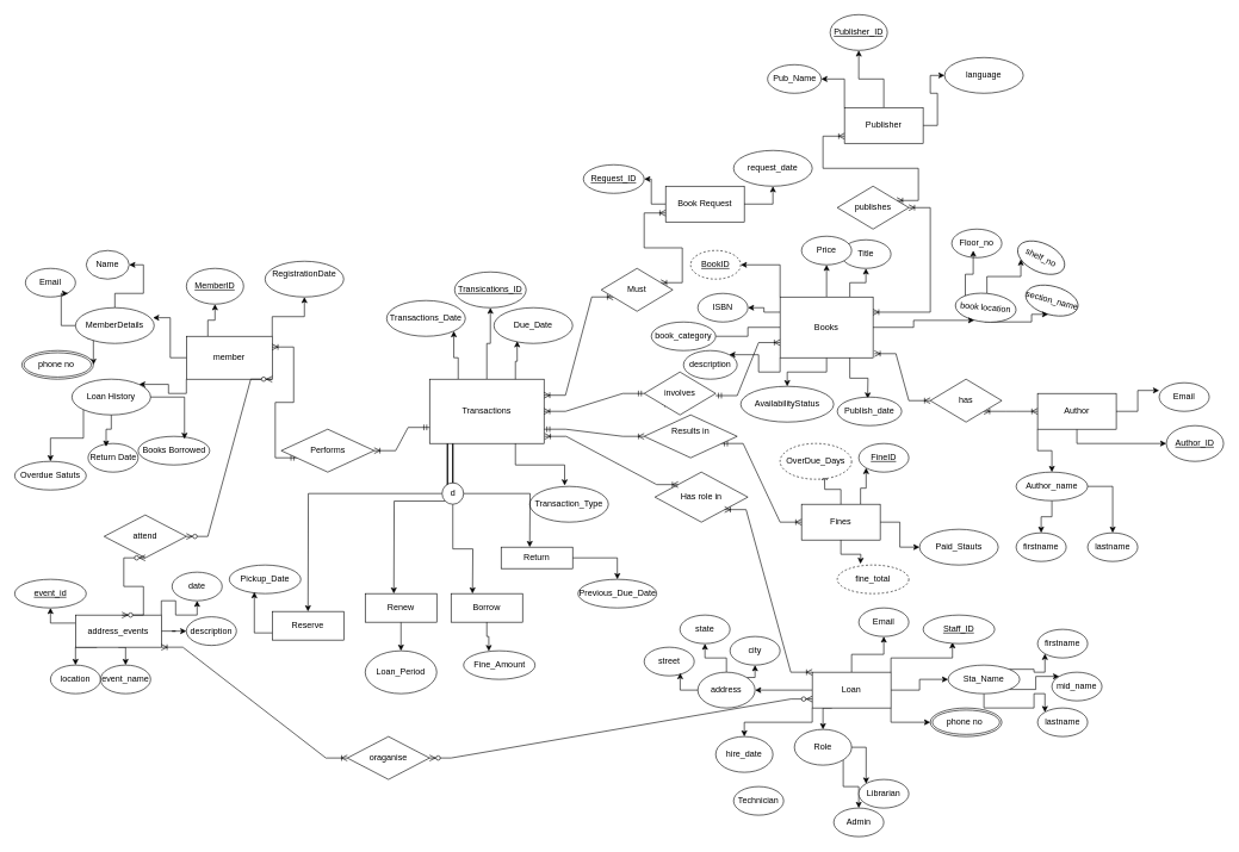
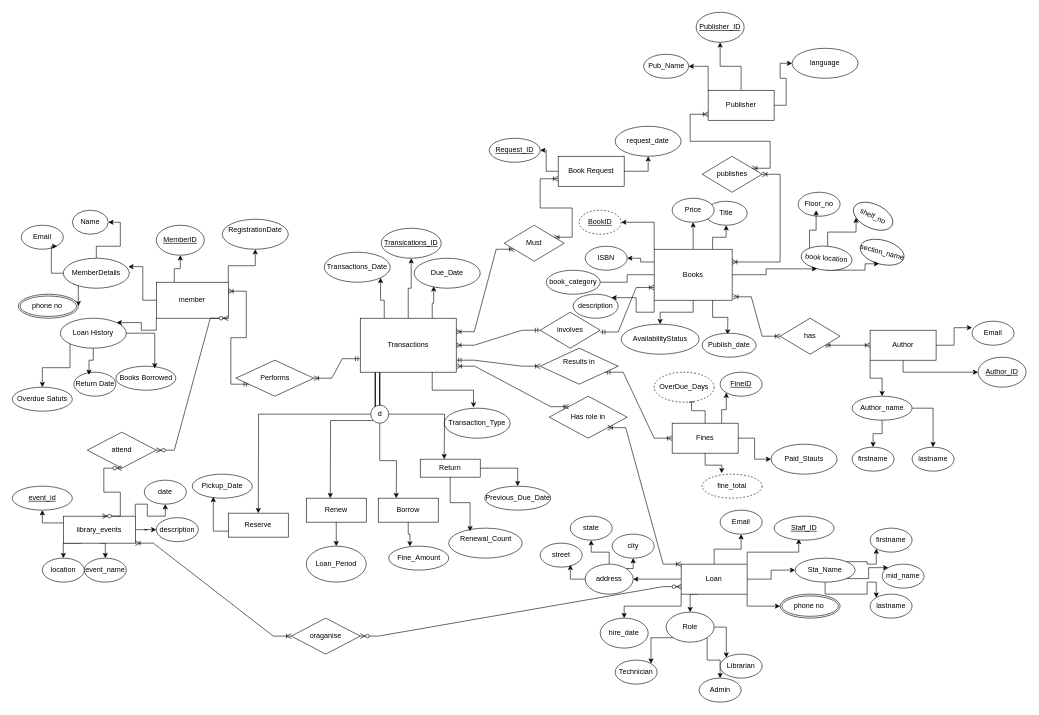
+ <mxCell id="104" style="edgeStyle=orthogonalEdgeStyle;rounded=0;orthogonalLoop=1;jettySize=auto;html=1;exitX=0.5;exitY=1;exitDx=0;exitDy=0;entryX=0.291;entryY=0.103;entryDx=0;entryDy=0;entryPerimeter=0;" parent="1" source="93" target="98" edge="1"><mxGeometry relative="1" as="geometry" /></mxCell>
- <mxCell id="133" value="address_events" style="rounded=0;whiteSpace=wrap;html=1;" parent="1" vertex="1"><mxGeometry x="105" y="860" width="120" height="45" as="geometry" /></mxCell>
+ <mxCell id="133" value="library_events" style="rounded=0;whiteSpace=wrap;html=1;" parent="1" vertex="1"><mxGeometry x="105" y="860" width="120" height="45" as="geometry" /></mxCell>
+ <mxCell id="98" value="&#10;Renewal_Count&#10;&#10;" style="ellipse;whiteSpace=wrap;html=1;align=center;" parent="1" vertex="1"><mxGeometry x="747.5" y="880" width="122.5" height="50" as="geometry" /></mxCell>
+ <mxCell id="111" style="edgeStyle=orthogonalEdgeStyle;rounded=0;orthogonalLoop=1;jettySize=auto;html=1;exitX=0;exitY=1;exitDx=0;exitDy=0;entryX=1;entryY=0;entryDx=0;entryDy=0;" parent="1" source="112" target="114" edge="1"><mxGeometry relative="1" as="geometry" /></mxCell>
